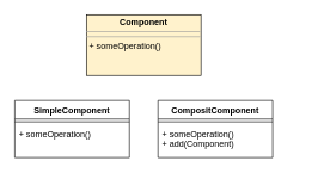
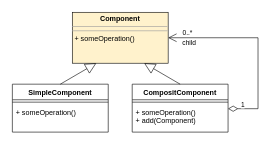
+ <mxCell id="11" value="" style="endArrow=open;html=1;endSize=12;startArrow=diamondThin;startSize=14;startFill=0;edgeStyle=orthogonalEdgeStyle;rounded=0;exitX=1;exitY=0.15;exitDx=0;exitDy=0;exitPerimeter=0;entryX=1;entryY=0.5;entryDx=0;entryDy=0;" edge="1" parent="1" source="8" target="2"><mxGeometry relative="1" as="geometry"><mxPoint x="450" y="170" as="sourcePoint" /><mxPoint x="590" y="20" as="targetPoint" /><Array as="points"><mxPoint x="430" y="180" /><mxPoint x="430" y="63" /></Array></mxGeometry></mxCell>
+ <mxCell id="12" value="1" style="edgeLabel;resizable=0;html=1;align=left;verticalAlign=top;" connectable="0" vertex="1" parent="11"><mxGeometry x="-1" relative="1" as="geometry"><mxPoint x="20" y="-20" as="offset" /></mxGeometry></mxCell>
+ <mxCell id="13" value="0..*" style="edgeLabel;resizable=0;html=1;align=right;verticalAlign=top;" connectable="0" vertex="1" parent="11"><mxGeometry x="1" relative="1" as="geometry"><mxPoint x="41" y="-22" as="offset" /></mxGeometry></mxCell>
+ <mxCell id="14" value="child" style="edgeLabel;html=1;align=center;verticalAlign=middle;resizable=0;points=[];" vertex="1" connectable="0" parent="11"><mxGeometry x="0.937" y="3" relative="1" as="geometry"><mxPoint x="24" y="5" as="offset" /></mxGeometry></mxCell>
+ <mxCell id="9" value="" style="endArrow=block;endSize=16;endFill=0;html=1;rounded=0;entryX=0.25;entryY=1;entryDx=0;entryDy=0;exitX=0.5;exitY=0;exitDx=0;exitDy=0;" edge="1" parent="1" source="3" target="2"><mxGeometry width="160" relative="1" as="geometry"><mxPoint x="100" y="177.5" as="sourcePoint" /><mxPoint x="260" y="177.5" as="targetPoint" /></mxGeometry></mxCell>
+ <mxCell id="10" value="" style="endArrow=block;endSize=16;endFill=0;html=1;rounded=0;entryX=0.75;entryY=1;entryDx=0;entryDy=0;exitX=0.5;exitY=0;exitDx=0;exitDy=0;" edge="1" parent="1" source="6" target="2"><mxGeometry width="160" relative="1" as="geometry"><mxPoint x="61" y="267.5" as="sourcePoint" /><mxPoint x="140" y="115" as="targetPoint" /></mxGeometry></mxCell>
